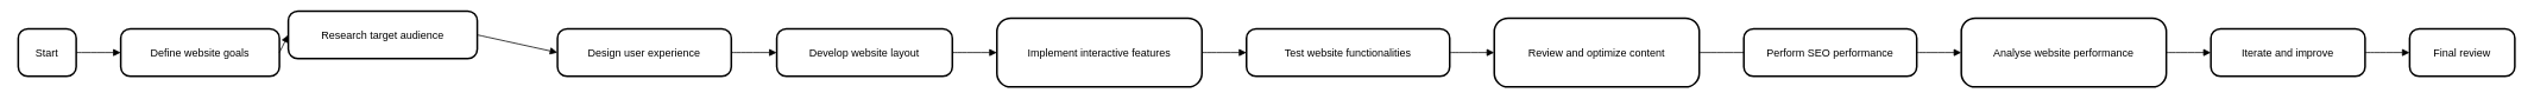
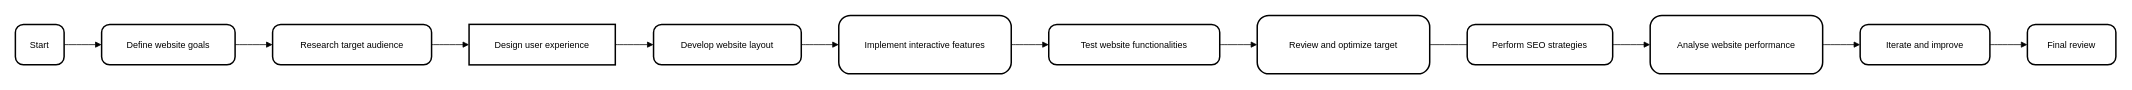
- <mxCell id="4" value="Research target audience" style="rounded=1;arcSize=20;strokeWidth=2" vertex="1" parent="1"><mxGeometry x="323" y="12" width="212" height="54" as="geometry" /></mxCell>
+ <mxCell id="4" value="Research target audience" style="rounded=1;arcSize=20;strokeWidth=2" vertex="1" parent="1"><mxGeometry x="363" y="32" width="212" height="54" as="geometry" /></mxCell>
- <mxCell id="5" value="Design user experience" style="rounded=1;arcSize=20;strokeWidth=2" vertex="1" parent="1"><mxGeometry x="625" y="32" width="195" height="54" as="geometry" /></mxCell>
+ <mxCell id="5" value="Design user experience" style="arcSize=20;strokeWidth=2;rounded=0;" vertex="1" parent="1"><mxGeometry x="625" y="32" width="195" height="54" as="geometry" /></mxCell>
- <mxCell id="9" value="Review and optimize content" style="rounded=1;arcSize=20;strokeWidth=2" vertex="1" parent="1"><mxGeometry x="1676" y="20" width="230" height="78" as="geometry" /></mxCell>
+ <mxCell id="9" value="Review and optimize target" style="rounded=1;arcSize=20;strokeWidth=2" vertex="1" parent="1"><mxGeometry x="1676" y="20" width="230" height="78" as="geometry" /></mxCell>
- <mxCell id="10" value="Perform SEO performance" style="rounded=1;arcSize=20;strokeWidth=2" vertex="1" parent="1"><mxGeometry x="1956" y="32" width="194" height="54" as="geometry" /></mxCell>
+ <mxCell id="10" value="Perform SEO strategies" style="rounded=1;arcSize=20;strokeWidth=2" vertex="1" parent="1"><mxGeometry x="1956" y="32" width="194" height="54" as="geometry" /></mxCell>
